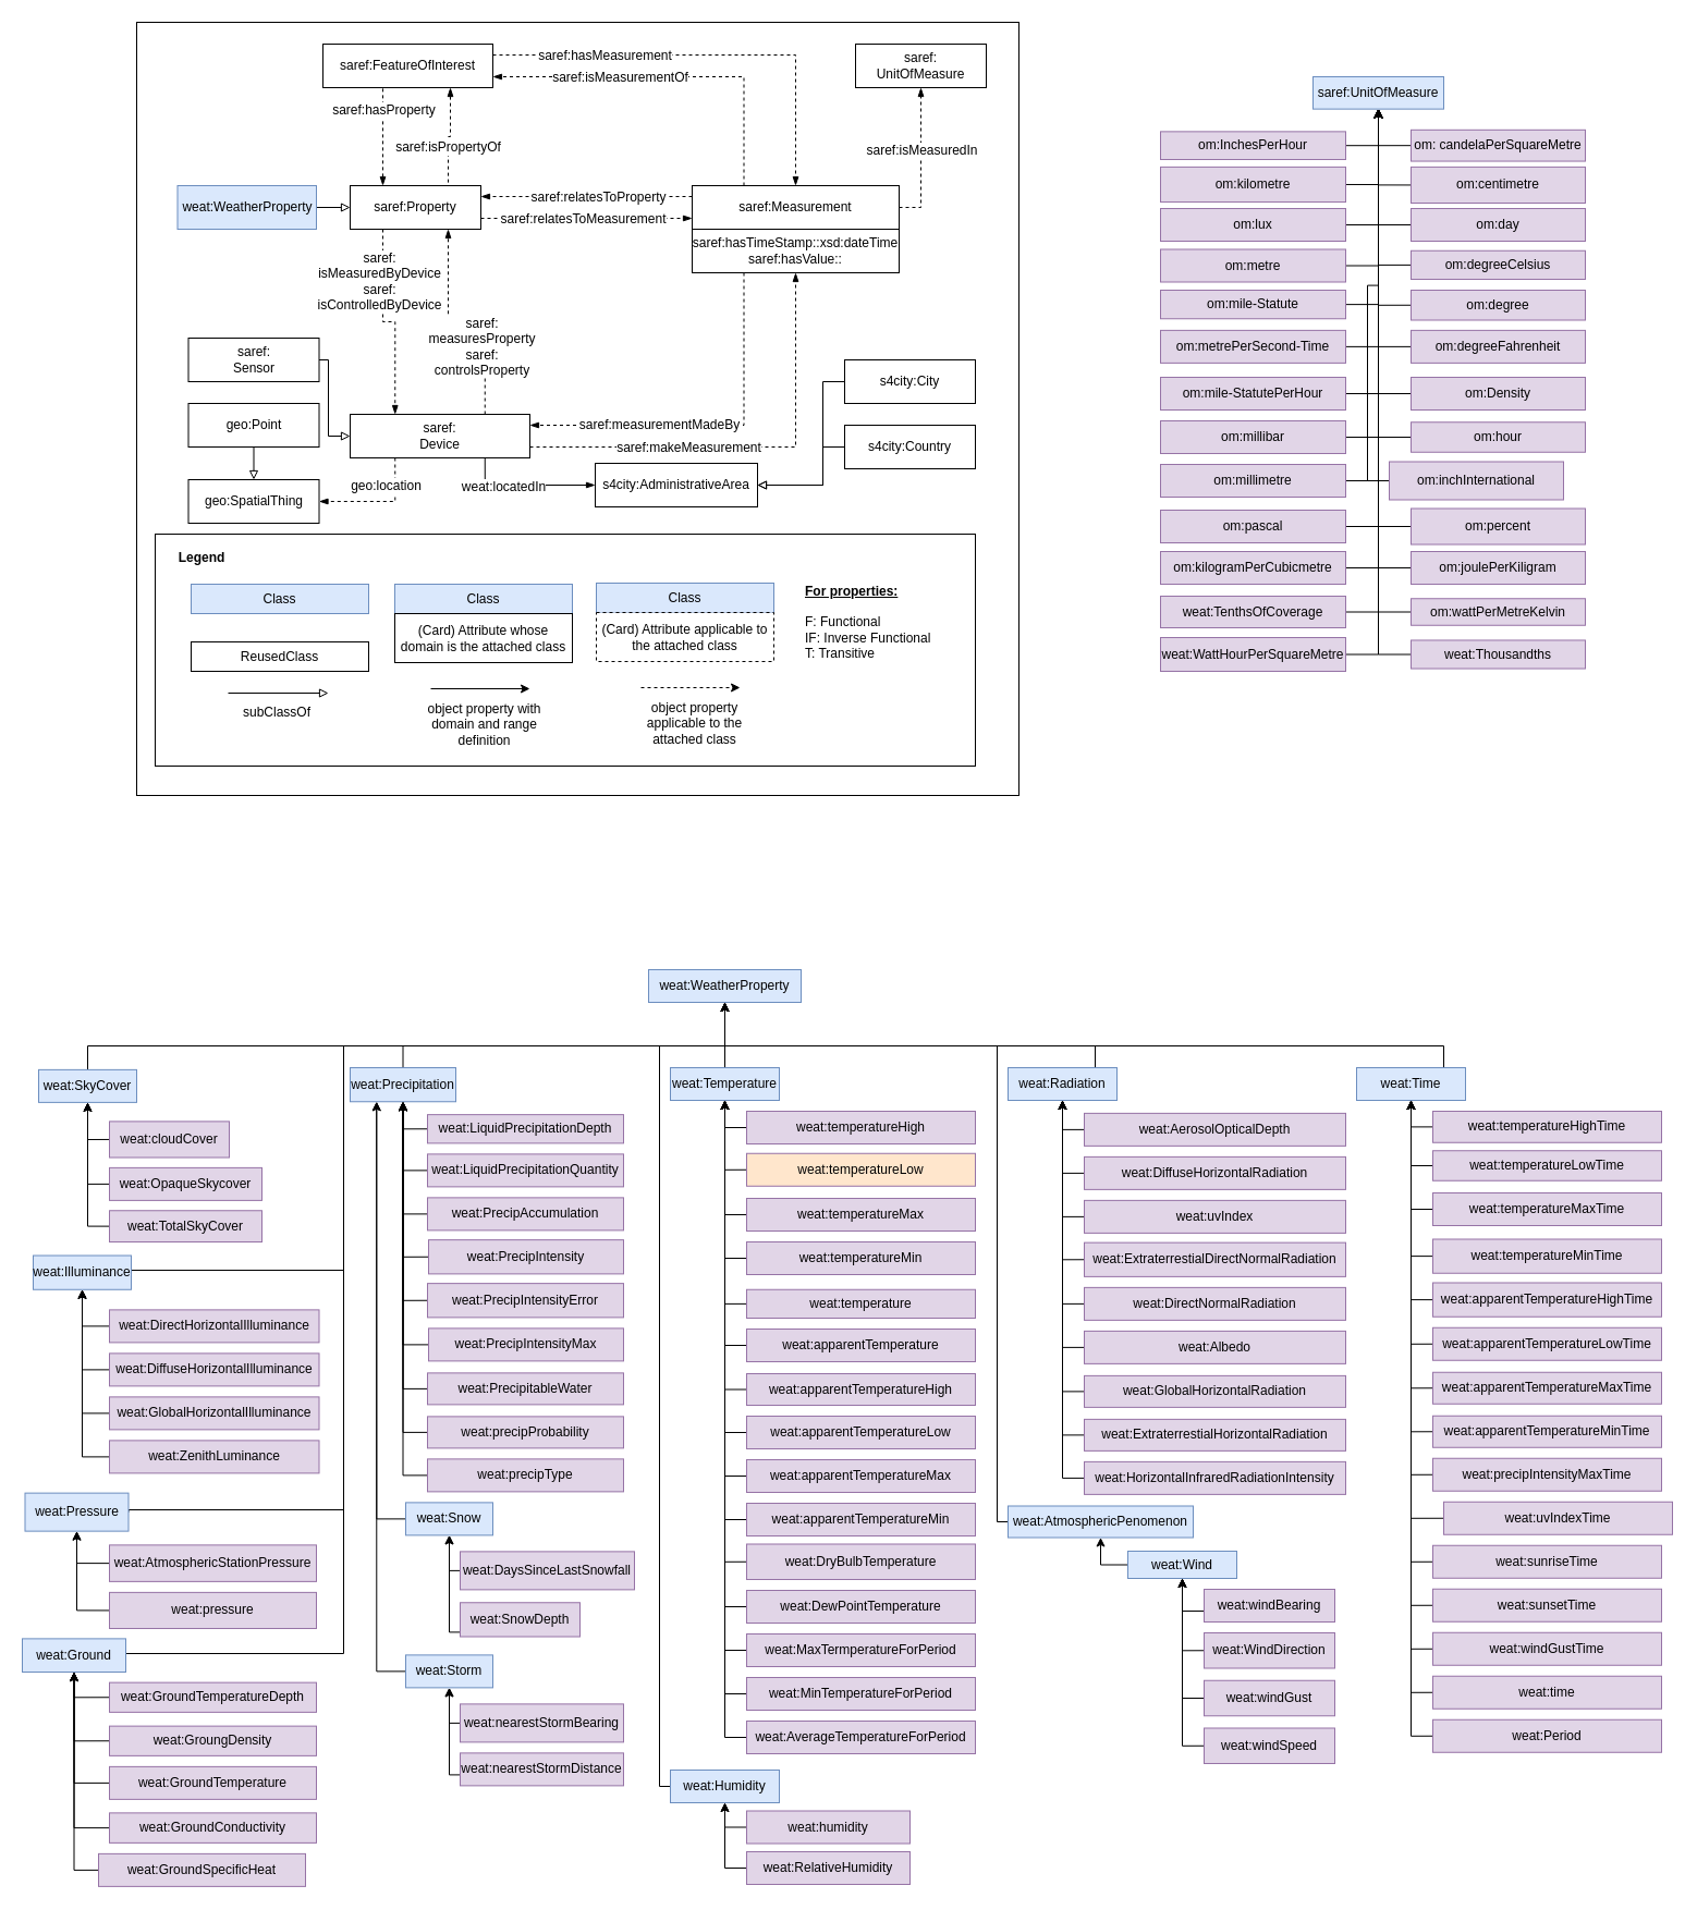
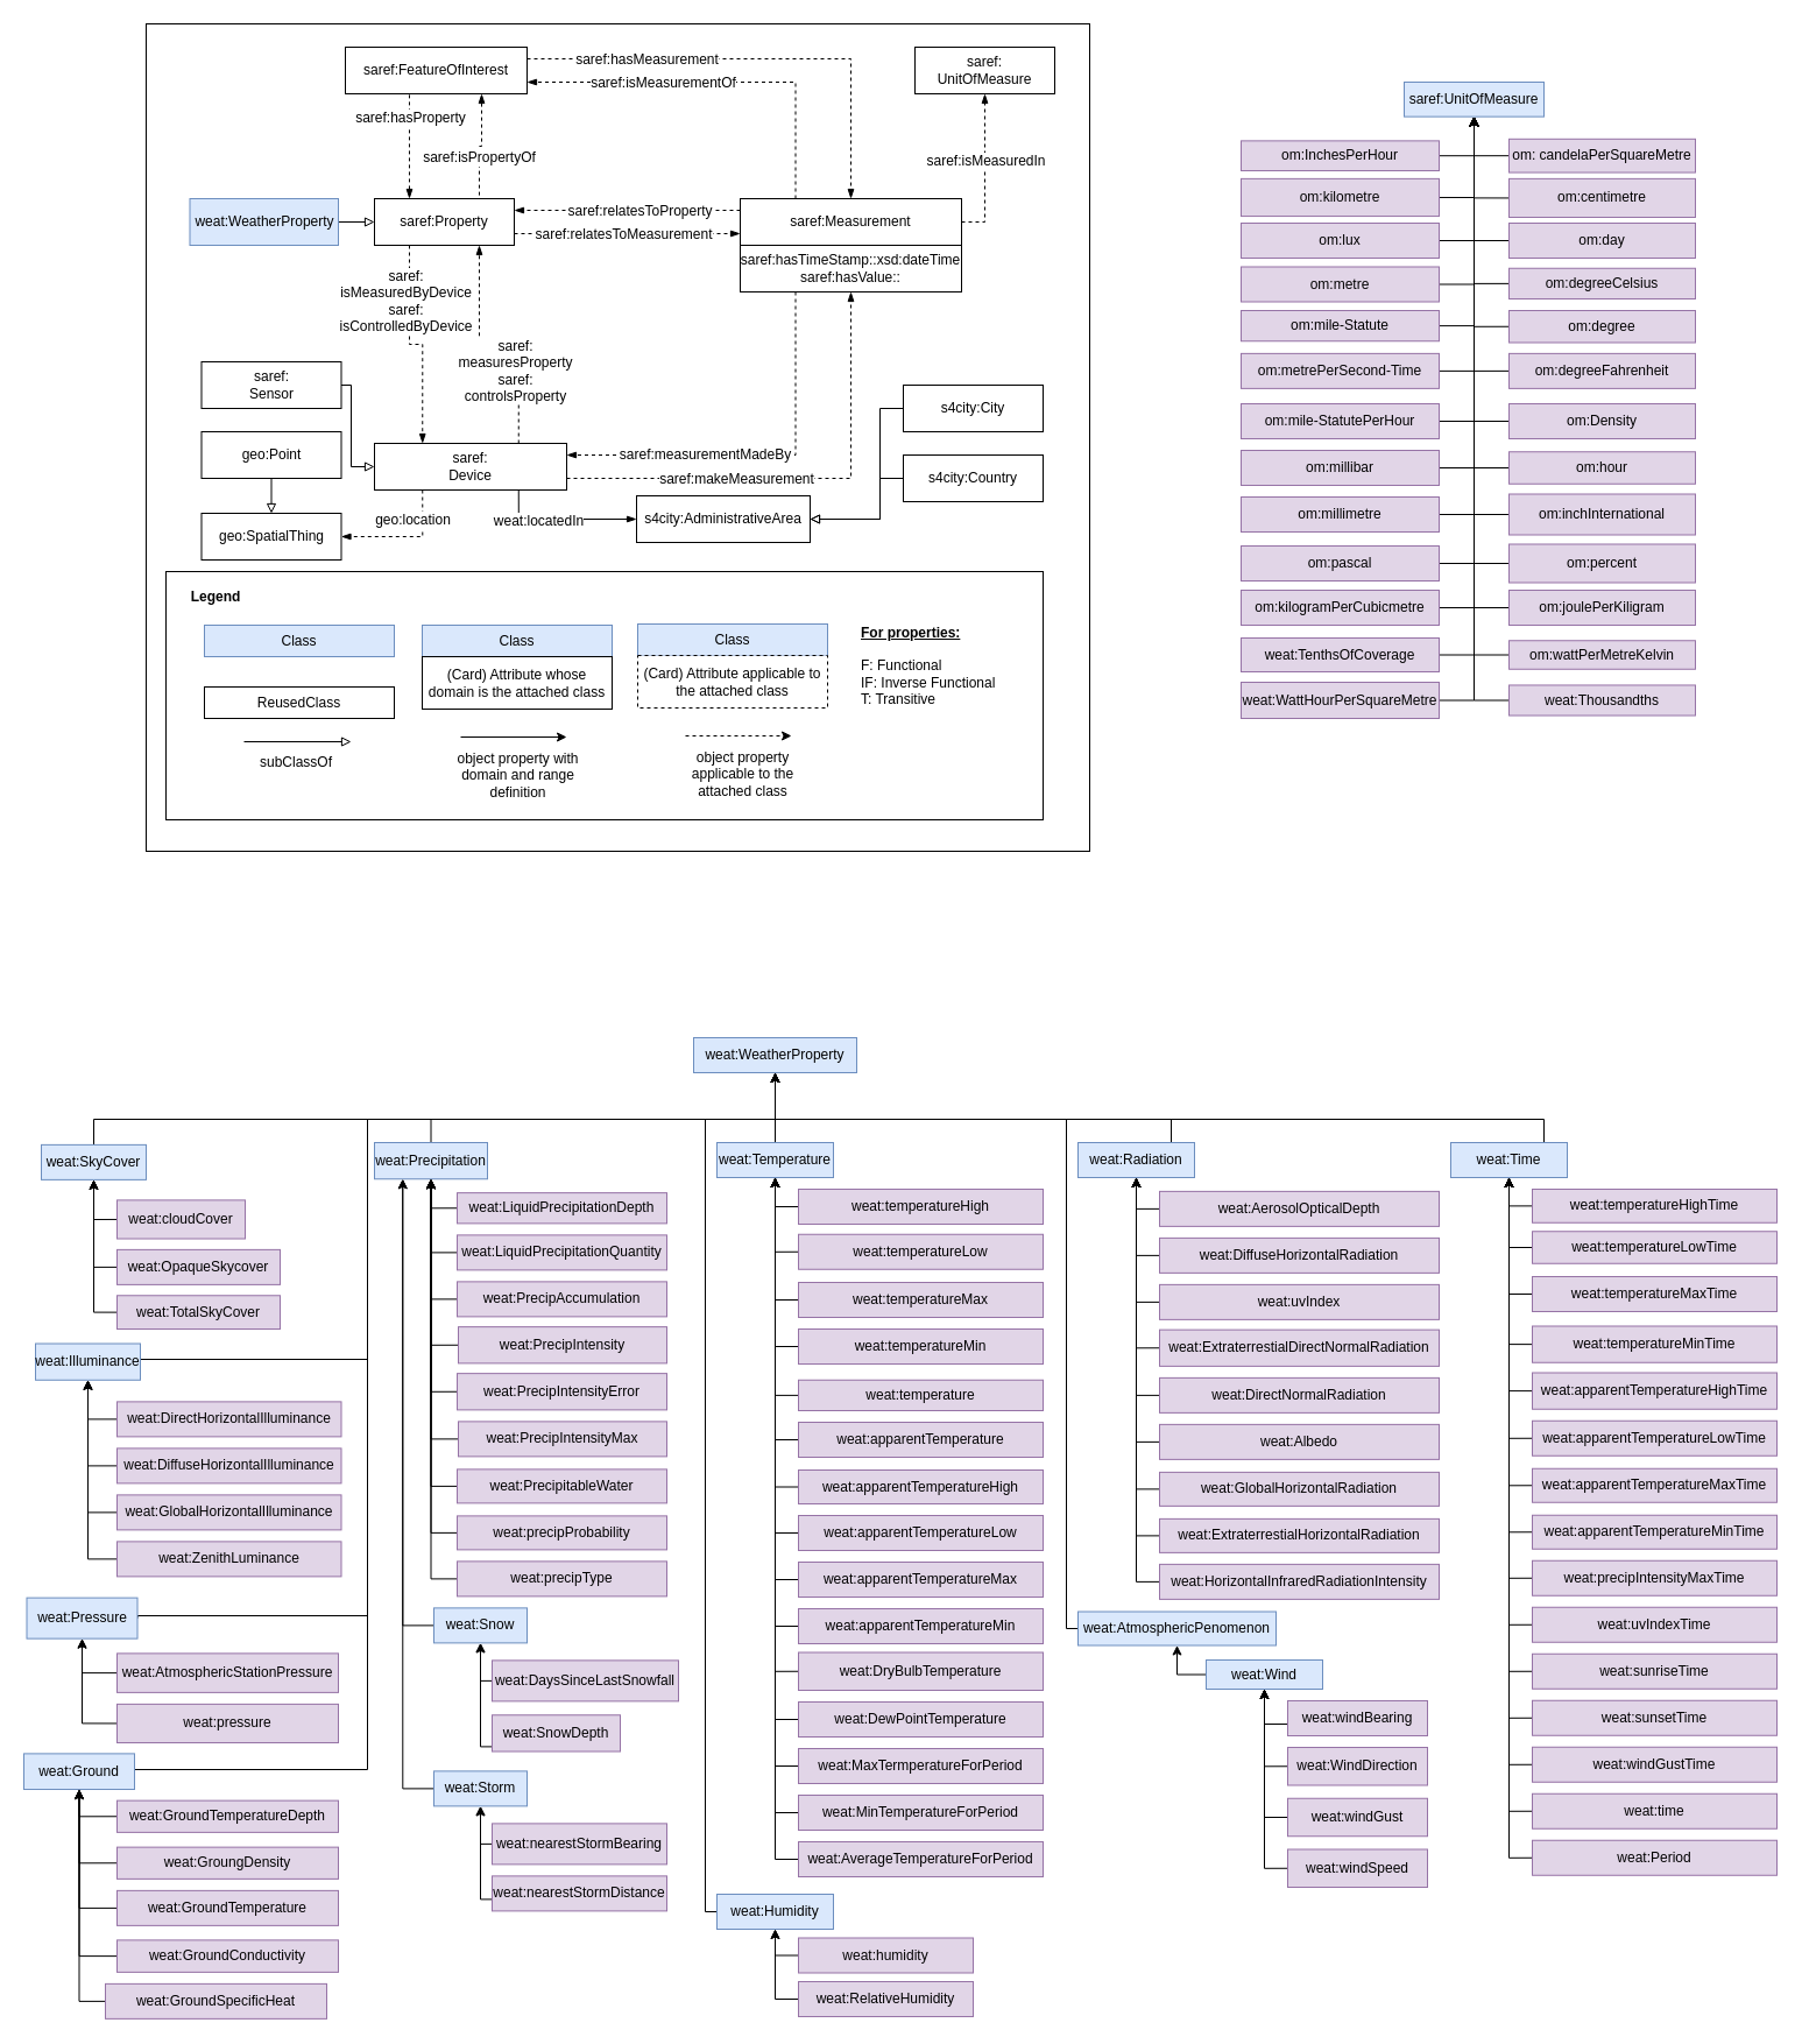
- <mxCell id="239" value="om:inchInternational" style="rounded=0;whiteSpace=wrap;html=1;fillColor=#e1d5e7;strokeColor=#9673a6;" parent="1" vertex="1"><mxGeometry x="1275" y="423.5" width="160" height="35" as="geometry" /></mxCell>
+ <mxCell id="239" value="om:inchInternational" style="rounded=0;whiteSpace=wrap;html=1;fillColor=#e1d5e7;strokeColor=#9673a6;" parent="1" vertex="1"><mxGeometry x="1295" y="423.5" width="160" height="35" as="geometry" /></mxCell>
- <mxCell id="124" value="weat:temperatureLow" style="rounded=0;whiteSpace=wrap;html=1;fillColor=#ffe6cc;strokeColor=#9673a6;" parent="1" vertex="1"><mxGeometry x="685" y="1058.75" width="210" height="30" as="geometry" /></mxCell>
+ <mxCell id="124" value="weat:temperatureLow" style="rounded=0;whiteSpace=wrap;html=1;fillColor=#e1d5e7;strokeColor=#9673a6;" parent="1" vertex="1"><mxGeometry x="685" y="1058.75" width="210" height="30" as="geometry" /></mxCell>
- <mxCell id="194" value="weat:uvIndexTime" style="rounded=0;whiteSpace=wrap;html=1;fillColor=#e1d5e7;strokeColor=#9673a6;" parent="1" vertex="1"><mxGeometry x="1325" y="1378.75" width="210" height="30" as="geometry" /></mxCell>
+ <mxCell id="194" value="weat:uvIndexTime" style="rounded=0;whiteSpace=wrap;html=1;fillColor=#e1d5e7;strokeColor=#9673a6;" parent="1" vertex="1"><mxGeometry x="1315" y="1378.75" width="210" height="30" as="geometry" /></mxCell>
